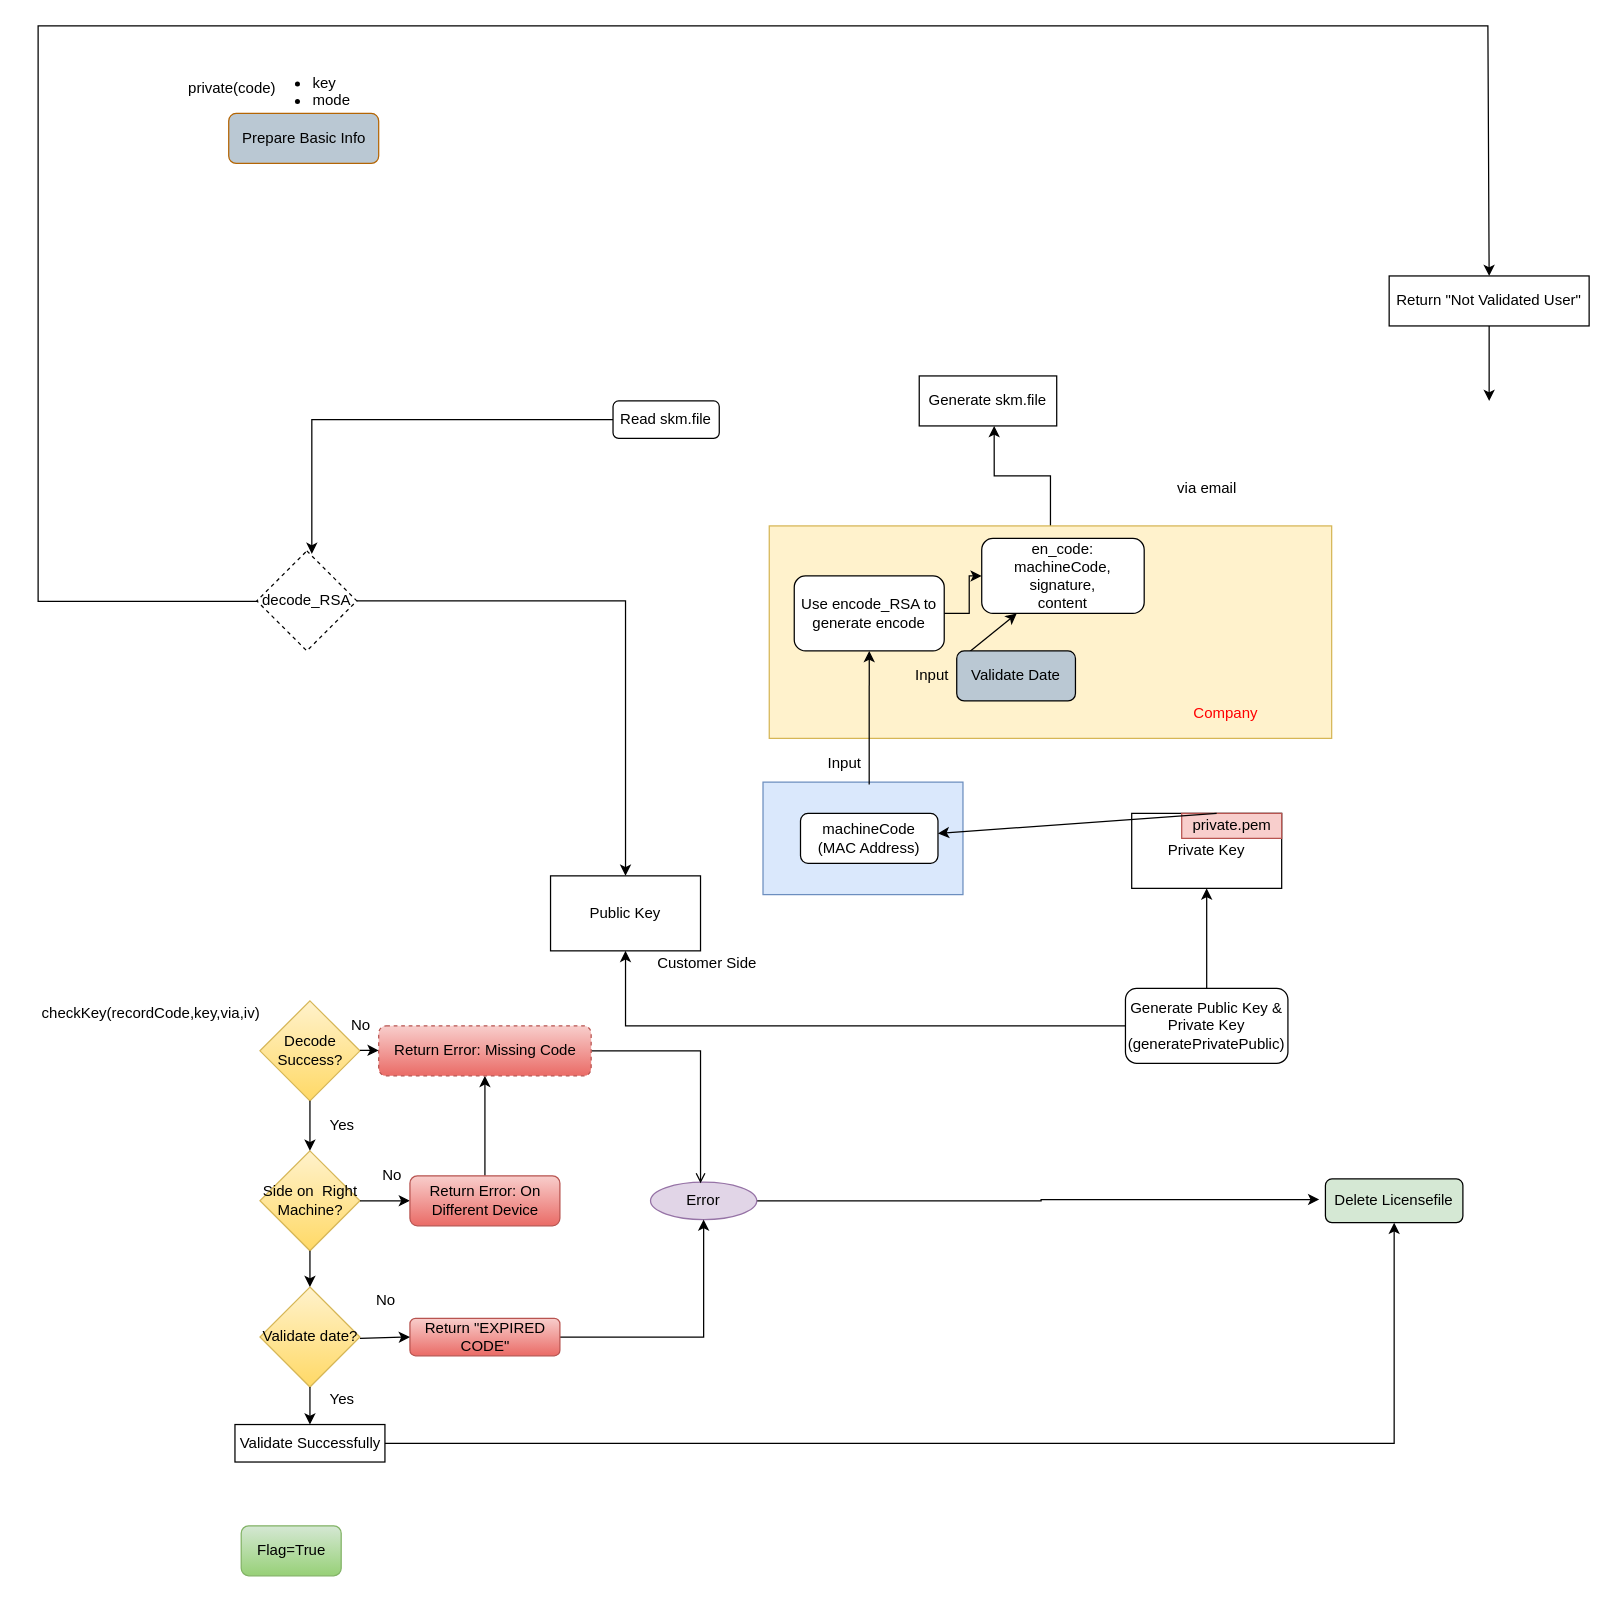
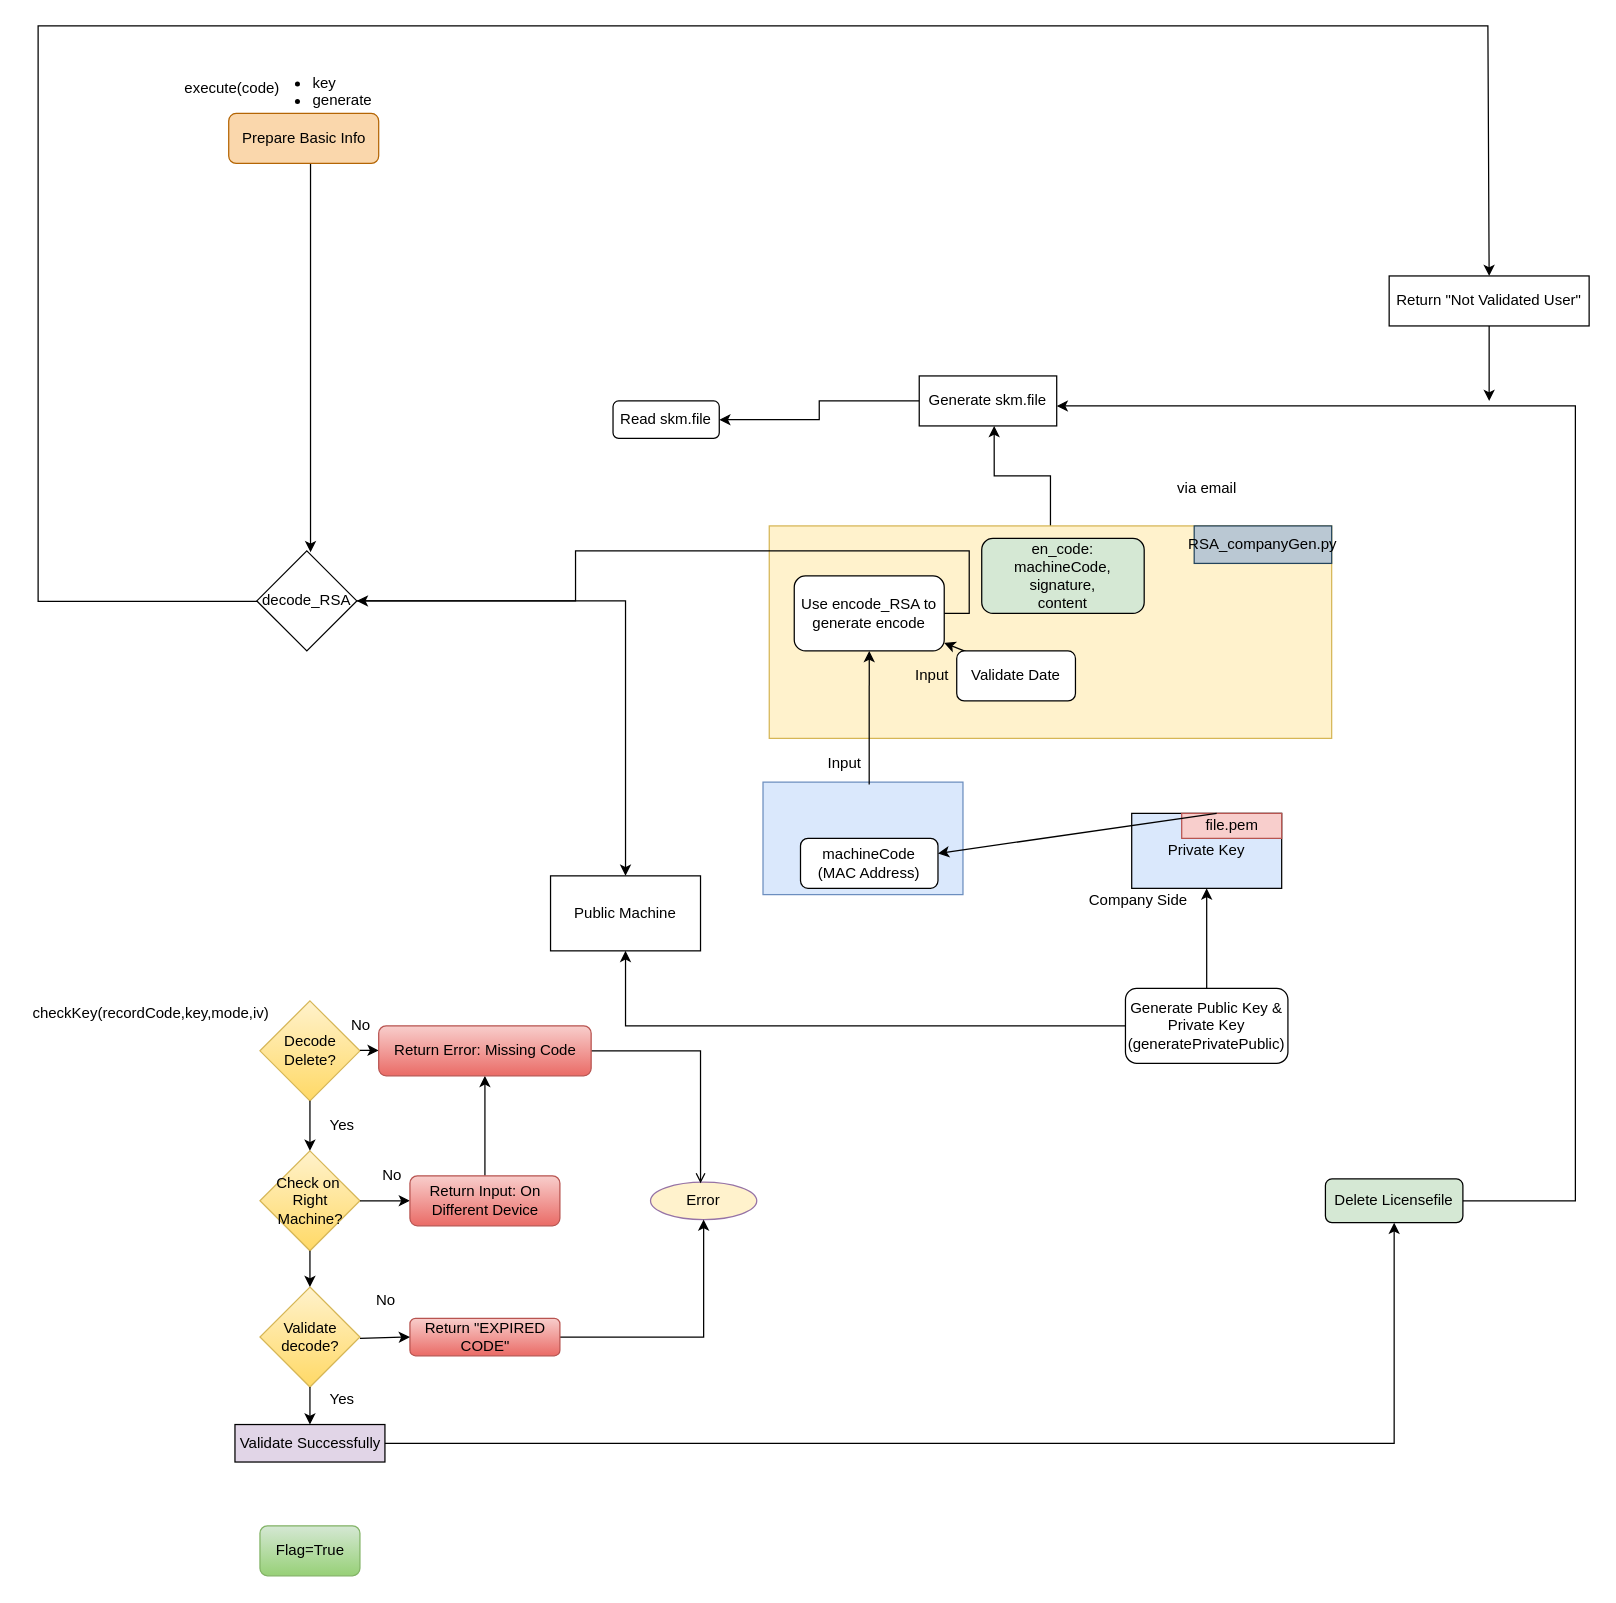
- <mxCell id="4" value="&lt;div&gt;&lt;br&gt;&lt;/div&gt;&lt;ul&gt;&lt;li&gt;key&lt;/li&gt;&lt;li&gt;mode&lt;/li&gt;&lt;/ul&gt;" style="text;strokeColor=none;fillColor=none;html=1;whiteSpace=wrap;verticalAlign=middle;overflow=hidden;" parent="1" vertex="1"><mxGeometry x="207.5" y="30" width="102.5" height="70" as="geometry" /></mxCell>
+ <mxCell id="4" value="&lt;div&gt;&lt;br&gt;&lt;/div&gt;&lt;ul&gt;&lt;li&gt;key&lt;/li&gt;&lt;li&gt;generate&lt;/li&gt;&lt;/ul&gt;" style="text;strokeColor=none;fillColor=none;html=1;whiteSpace=wrap;verticalAlign=middle;overflow=hidden;" parent="1" vertex="1"><mxGeometry x="207.5" y="30" width="102.5" height="70" as="geometry" /></mxCell>
- <mxCell id="32" value="private(code)" style="text;html=1;align=center;verticalAlign=middle;resizable=0;points=[];autosize=1;fontColor=#000000;" parent="1" vertex="1"><mxGeometry x="140" y="60" width="90" height="20" as="geometry" /></mxCell>
+ <mxCell id="32" value="execute(code)" style="text;html=1;align=center;verticalAlign=middle;resizable=0;points=[];autosize=1;fontColor=#000000;" parent="1" vertex="1"><mxGeometry x="140" y="60" width="90" height="20" as="geometry" /></mxCell>
- <mxCell id="3" value="Prepare Basic Info" style="rounded=1;whiteSpace=wrap;html=1;fillColor=#bac8d3;strokeColor=#b46504;" parent="1" vertex="1"><mxGeometry x="182.5" y="90" width="120" height="40" as="geometry" /></mxCell>
+ <mxCell id="3" value="Prepare Basic Info" style="rounded=1;whiteSpace=wrap;html=1;fillColor=#fad7ac;strokeColor=#b46504;" parent="1" vertex="1"><mxGeometry x="182.5" y="90" width="120" height="40" as="geometry" /></mxCell>
+ <mxCell id="2" value="" style="edgeStyle=orthogonalEdgeStyle;rounded=0;orthogonalLoop=1;jettySize=auto;html=1;fontColor=#000000;entryX=0.537;entryY=0.013;entryDx=0;entryDy=0;entryPerimeter=0;" parent="1" source="3" target="60" edge="1"><mxGeometry relative="1" as="geometry"><mxPoint x="260" y="110" as="targetPoint" /><Array as="points"><mxPoint x="248" y="110" /></Array></mxGeometry></mxCell>
+ <mxCell id="67" value="" style="edgeStyle=orthogonalEdgeStyle;rounded=0;orthogonalLoop=1;jettySize=auto;html=1;" edge="1" parent="1" source="68" target="66"><mxGeometry relative="1" as="geometry" /></mxCell>
- <mxCell id="65" style="edgeStyle=orthogonalEdgeStyle;rounded=0;orthogonalLoop=1;jettySize=auto;html=1;entryX=0.55;entryY=0.03;entryDx=0;entryDy=0;entryPerimeter=0;" edge="1" parent="1" source="66" target="60"><mxGeometry relative="1" as="geometry" /></mxCell>
+ <mxCell id="48" value="RSA_companyGen.py" style="rounded=0;whiteSpace=wrap;html=1;fillColor=#bac8d3;strokeColor=#23445d;" parent="1" vertex="1"><mxGeometry x="955" y="420" width="110" height="30" as="geometry" /></mxCell>
- <mxCell id="41" value="en_code:&lt;br&gt;machineCode,&lt;br&gt;signature,&lt;br&gt;content" style="whiteSpace=wrap;html=1;rounded=1;shadow=0;strokeWidth=1;glass=0;" parent="1" vertex="1"><mxGeometry x="785" y="430" width="130" height="60" as="geometry" /></mxCell>
+ <mxCell id="41" value="en_code:&lt;br&gt;machineCode,&lt;br&gt;signature,&lt;br&gt;content" style="whiteSpace=wrap;html=1;rounded=1;shadow=0;strokeWidth=1;glass=0;fillColor=#d5e8d4;" parent="1" vertex="1"><mxGeometry x="785" y="430" width="130" height="60" as="geometry" /></mxCell>
- <mxCell id="43" value="" style="edgeStyle=orthogonalEdgeStyle;rounded=0;orthogonalLoop=1;jettySize=auto;html=1;exitX=1;exitY=0.5;exitDx=0;exitDy=0;" parent="1" source="42" target="41" edge="1"><mxGeometry x="580" as="geometry"><mxPoint x="835" y="540" as="sourcePoint" /></mxGeometry></mxCell>
+ <mxCell id="43" value="" style="edgeStyle=orthogonalEdgeStyle;rounded=0;orthogonalLoop=1;jettySize=auto;html=1;exitX=1;exitY=0.5;exitDx=0;exitDy=0;" parent="1" source="42" target="60" edge="1"><mxGeometry x="580" as="geometry"><mxPoint x="835" y="540" as="sourcePoint" /></mxGeometry></mxCell>
- <mxCell id="60" value="decode_RSA" style="rhombus;whiteSpace=wrap;html=1;dashed=1;" vertex="1" parent="1"><mxGeometry x="205" y="440" width="80" height="80" as="geometry" /></mxCell>
+ <mxCell id="60" value="decode_RSA" style="rhombus;whiteSpace=wrap;html=1;" vertex="1" parent="1"><mxGeometry x="205" y="440" width="80" height="80" as="geometry" /></mxCell>
+ <mxCell id="33" style="edgeStyle=orthogonalEdgeStyle;rounded=0;orthogonalLoop=1;jettySize=auto;html=1;fontColor=#000000;" parent="1" source="34" target="68" edge="1"><mxGeometry relative="1" as="geometry"><mxPoint x="1010" y="310" as="targetPoint" /><Array as="points"><mxPoint x="1260" y="960" /><mxPoint x="1260" y="324" /></Array></mxGeometry></mxCell>
- <mxCell id="47" value="" style="endArrow=classic;html=1;fontColor=#FF3333;startArrow=none;exitX=0.1;exitY=0.033;exitDx=0;exitDy=0;exitPerimeter=0;" parent="1" target="41" edge="1" source="57"><mxGeometry x="580" width="50" height="50" as="geometry"><mxPoint x="825" y="550" as="sourcePoint" /><mxPoint x="755" y="510" as="targetPoint" /></mxGeometry></mxCell>
+ <mxCell id="47" value="" style="endArrow=classic;html=1;fontColor=#FF3333;startArrow=none;exitX=0.1;exitY=0.033;exitDx=0;exitDy=0;exitPerimeter=0;" parent="1" target="42" edge="1" source="57"><mxGeometry x="580" width="50" height="50" as="geometry"><mxPoint x="825" y="550" as="sourcePoint" /><mxPoint x="755" y="510" as="targetPoint" /></mxGeometry></mxCell>
- <mxCell id="57" value="Validate Date" style="rounded=1;whiteSpace=wrap;html=1;fillColor=#bac8d3;" parent="1" vertex="1"><mxGeometry x="765" y="520" width="95" height="40" as="geometry" /></mxCell>
+ <mxCell id="57" value="Validate Date" style="rounded=1;whiteSpace=wrap;html=1;" parent="1" vertex="1"><mxGeometry x="765" y="520" width="95" height="40" as="geometry" /></mxCell>
- <mxCell id="46" value="Company" style="text;html=1;align=center;verticalAlign=middle;resizable=0;points=[];autosize=1;fontColor=#FF0000;" parent="1" vertex="1"><mxGeometry x="945" y="560" width="70" height="20" as="geometry" /></mxCell>
- <mxCell id="55" value="private.pem" style="text;html=1;align=center;verticalAlign=middle;resizable=0;points=[];autosize=1;strokeColor=#b85450;fillColor=#f8cecc;" vertex="1" parent="53"><mxGeometry x="40" width="80" height="20" as="geometry" /></mxCell>
+ <mxCell id="55" value="file.pem" style="text;html=1;align=center;verticalAlign=middle;resizable=0;points=[];autosize=1;strokeColor=#b85450;fillColor=#f8cecc;" vertex="1" parent="53"><mxGeometry x="40" width="80" height="20" as="geometry" /></mxCell>
- <mxCell id="44" value="machineCode&lt;br&gt;(MAC Address)" style="rounded=1;whiteSpace=wrap;html=1;" parent="1" vertex="1"><mxGeometry x="640" y="650" width="110" height="40" as="geometry" /></mxCell>
+ <mxCell id="44" value="machineCode&lt;br&gt;(MAC Address)" style="rounded=1;whiteSpace=wrap;html=1;" parent="1" vertex="1"><mxGeometry x="640" y="670" width="110" height="40" as="geometry" /></mxCell>
- <mxCell id="54" value="Private Key" style="rounded=0;whiteSpace=wrap;html=1;" vertex="1" parent="53"><mxGeometry width="120" height="60" as="geometry" /></mxCell>
+ <mxCell id="54" value="Private Key" style="rounded=0;whiteSpace=wrap;html=1;fillColor=#dae8fc;" vertex="1" parent="53"><mxGeometry width="120" height="60" as="geometry" /></mxCell>
+ <mxCell id="64" value="Company Side" style="text;html=1;align=center;verticalAlign=middle;resizable=0;points=[];autosize=1;strokeColor=none;" vertex="1" parent="1"><mxGeometry x="865" y="710" width="90" height="20" as="geometry" /></mxCell>
- <mxCell id="52" value="Public Key" style="rounded=0;whiteSpace=wrap;html=1;" vertex="1" parent="1"><mxGeometry x="440" y="700" width="120" height="60" as="geometry" /></mxCell>
+ <mxCell id="52" value="Public Machine" style="rounded=0;whiteSpace=wrap;html=1;" vertex="1" parent="1"><mxGeometry x="440" y="700" width="120" height="60" as="geometry" /></mxCell>
- <mxCell id="63" value="Customer Side" style="text;html=1;align=center;verticalAlign=middle;resizable=0;points=[];autosize=1;strokeColor=none;" vertex="1" parent="1"><mxGeometry x="520" y="760" width="90" height="20" as="geometry" /></mxCell>
- <mxCell id="19" value="checkKey(recordCode,key,via,iv)" style="text;html=1;align=center;verticalAlign=middle;resizable=0;points=[];autosize=1;" parent="1" vertex="1"><mxGeometry x="20" y="800" width="200" height="20" as="geometry" /></mxCell>
+ <mxCell id="19" value="checkKey(recordCode,key,mode,iv)" style="text;html=1;align=center;verticalAlign=middle;resizable=0;points=[];autosize=1;" parent="1" vertex="1"><mxGeometry x="20" y="800" width="200" height="20" as="geometry" /></mxCell>
- <mxCell id="6" value="Decode&lt;br&gt;Success?" style="rhombus;whiteSpace=wrap;html=1;gradientColor=#ffd966;fillColor=#fff2cc;strokeColor=#d6b656;" parent="1" vertex="1"><mxGeometry x="207.5" y="800" width="80" height="80" as="geometry" /></mxCell>
+ <mxCell id="6" value="Decode&lt;br&gt;Delete?" style="rhombus;whiteSpace=wrap;html=1;gradientColor=#ffd966;fillColor=#fff2cc;strokeColor=#d6b656;" parent="1" vertex="1"><mxGeometry x="207.5" y="800" width="80" height="80" as="geometry" /></mxCell>
- <mxCell id="28" value="Return Error: Missing Code" style="rounded=1;whiteSpace=wrap;html=1;gradientColor=#ea6b66;fillColor=#f8cecc;strokeColor=#b85450;dashed=1;" parent="1" vertex="1"><mxGeometry x="302.5" y="820" width="170" height="40" as="geometry" /></mxCell>
+ <mxCell id="28" value="Return Error: Missing Code" style="rounded=1;whiteSpace=wrap;html=1;gradientColor=#ea6b66;fillColor=#f8cecc;strokeColor=#b85450;" parent="1" vertex="1"><mxGeometry x="302.5" y="820" width="170" height="40" as="geometry" /></mxCell>
- <mxCell id="14" value="Side on&amp;nbsp; Right Machine?" style="rhombus;whiteSpace=wrap;html=1;gradientColor=#ffd966;fillColor=#fff2cc;strokeColor=#d6b656;" parent="1" vertex="1"><mxGeometry x="207.5" y="920" width="80" height="80" as="geometry" /></mxCell>
+ <mxCell id="14" value="Check on&amp;nbsp; Right Machine?" style="rhombus;whiteSpace=wrap;html=1;gradientColor=#ffd966;fillColor=#fff2cc;strokeColor=#d6b656;" parent="1" vertex="1"><mxGeometry x="207.5" y="920" width="80" height="80" as="geometry" /></mxCell>
- <mxCell id="18" value="Return Error: On Different Device" style="rounded=1;whiteSpace=wrap;html=1;gradientColor=#ea6b66;fillColor=#f8cecc;strokeColor=#b85450;" parent="1" vertex="1"><mxGeometry x="327.5" y="940" width="120" height="40" as="geometry" /></mxCell>
+ <mxCell id="18" value="Return Input: On Different Device" style="rounded=1;whiteSpace=wrap;html=1;gradientColor=#ea6b66;fillColor=#f8cecc;strokeColor=#b85450;" parent="1" vertex="1"><mxGeometry x="327.5" y="940" width="120" height="40" as="geometry" /></mxCell>
- <mxCell id="12" value="Error" style="ellipse;whiteSpace=wrap;html=1;fillColor=#e1d5e7;strokeColor=#9673a6;" parent="1" vertex="1"><mxGeometry x="520" y="945" width="85" height="30" as="geometry" /></mxCell>
+ <mxCell id="12" value="Error" style="ellipse;whiteSpace=wrap;html=1;fillColor=#fff2cc;strokeColor=#9673a6;" parent="1" vertex="1"><mxGeometry x="520" y="945" width="85" height="30" as="geometry" /></mxCell>
- <mxCell id="11" style="edgeStyle=orthogonalEdgeStyle;rounded=0;orthogonalLoop=1;jettySize=auto;html=1;entryX=-0.045;entryY=0.471;entryDx=0;entryDy=0;entryPerimeter=0;fontColor=#000000;" parent="1" source="12" target="34" edge="1"><mxGeometry relative="1" as="geometry" /></mxCell>
- <mxCell id="7" value="Validate date?" style="rhombus;whiteSpace=wrap;html=1;gradientColor=#ffd966;fillColor=#fff2cc;strokeColor=#d6b656;" parent="1" vertex="1"><mxGeometry x="207.5" y="1029" width="80" height="80" as="geometry" /></mxCell>
+ <mxCell id="7" value="Validate decode?" style="rhombus;whiteSpace=wrap;html=1;gradientColor=#ffd966;fillColor=#fff2cc;strokeColor=#d6b656;" parent="1" vertex="1"><mxGeometry x="207.5" y="1029" width="80" height="80" as="geometry" /></mxCell>
- <mxCell id="8" value="Validate Successfully" style="whiteSpace=wrap;html=1;" parent="1" vertex="1"><mxGeometry x="187.5" y="1139" width="120" height="30" as="geometry" /></mxCell>
+ <mxCell id="8" value="Validate Successfully" style="whiteSpace=wrap;html=1;fillColor=#e1d5e7;" parent="1" vertex="1"><mxGeometry x="187.5" y="1139" width="120" height="30" as="geometry" /></mxCell>
- <mxCell id="29" value="Flag=True" style="rounded=1;whiteSpace=wrap;html=1;fillColor=#d5e8d4;strokeColor=#82b366;gradientColor=#97d077;" parent="1" vertex="1"><mxGeometry x="192.5" y="1220" width="80" height="40" as="geometry" /></mxCell>
+ <mxCell id="29" value="Flag=True" style="rounded=1;whiteSpace=wrap;html=1;fillColor=#d5e8d4;strokeColor=#82b366;gradientColor=#97d077;" parent="1" vertex="1"><mxGeometry x="207.5" y="1220" width="80" height="40" as="geometry" /></mxCell>
